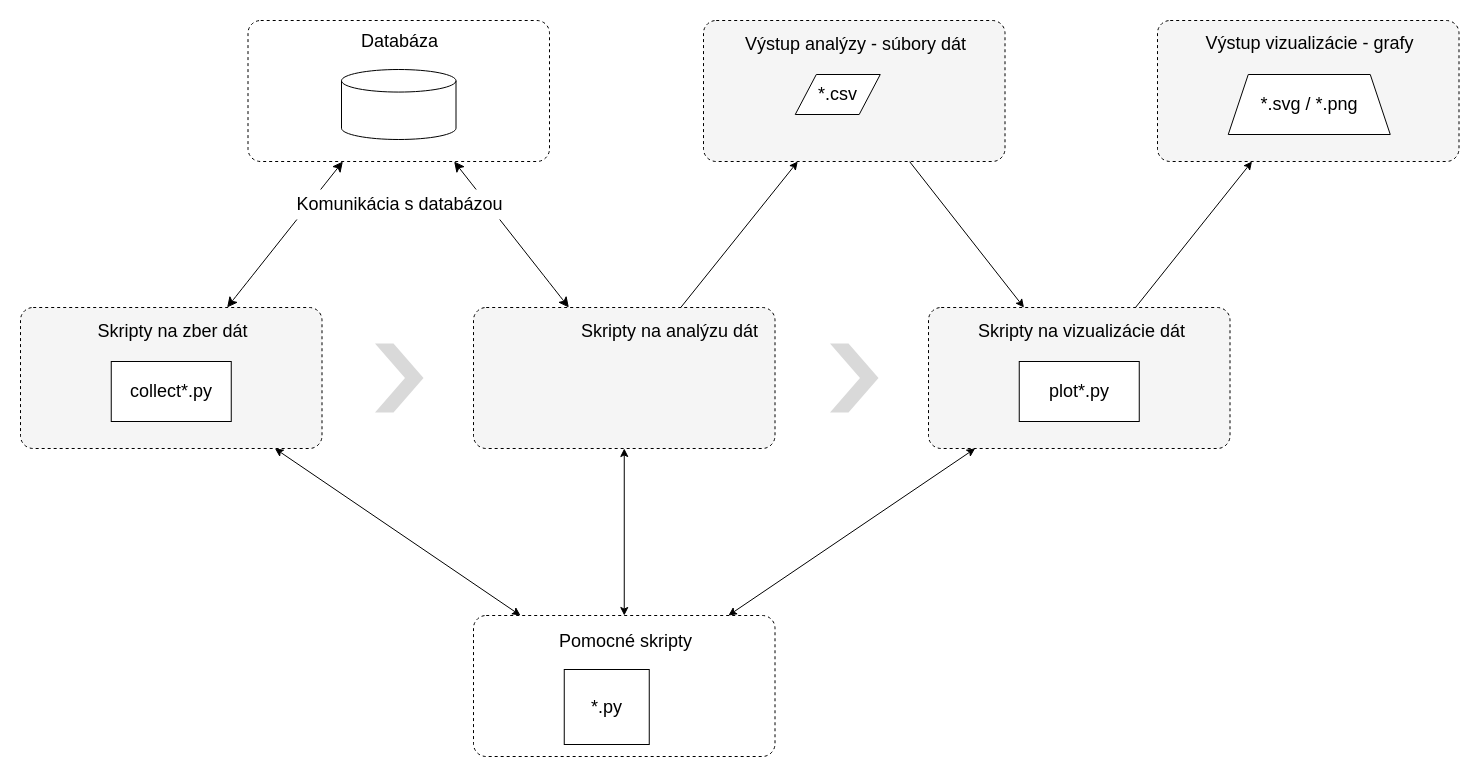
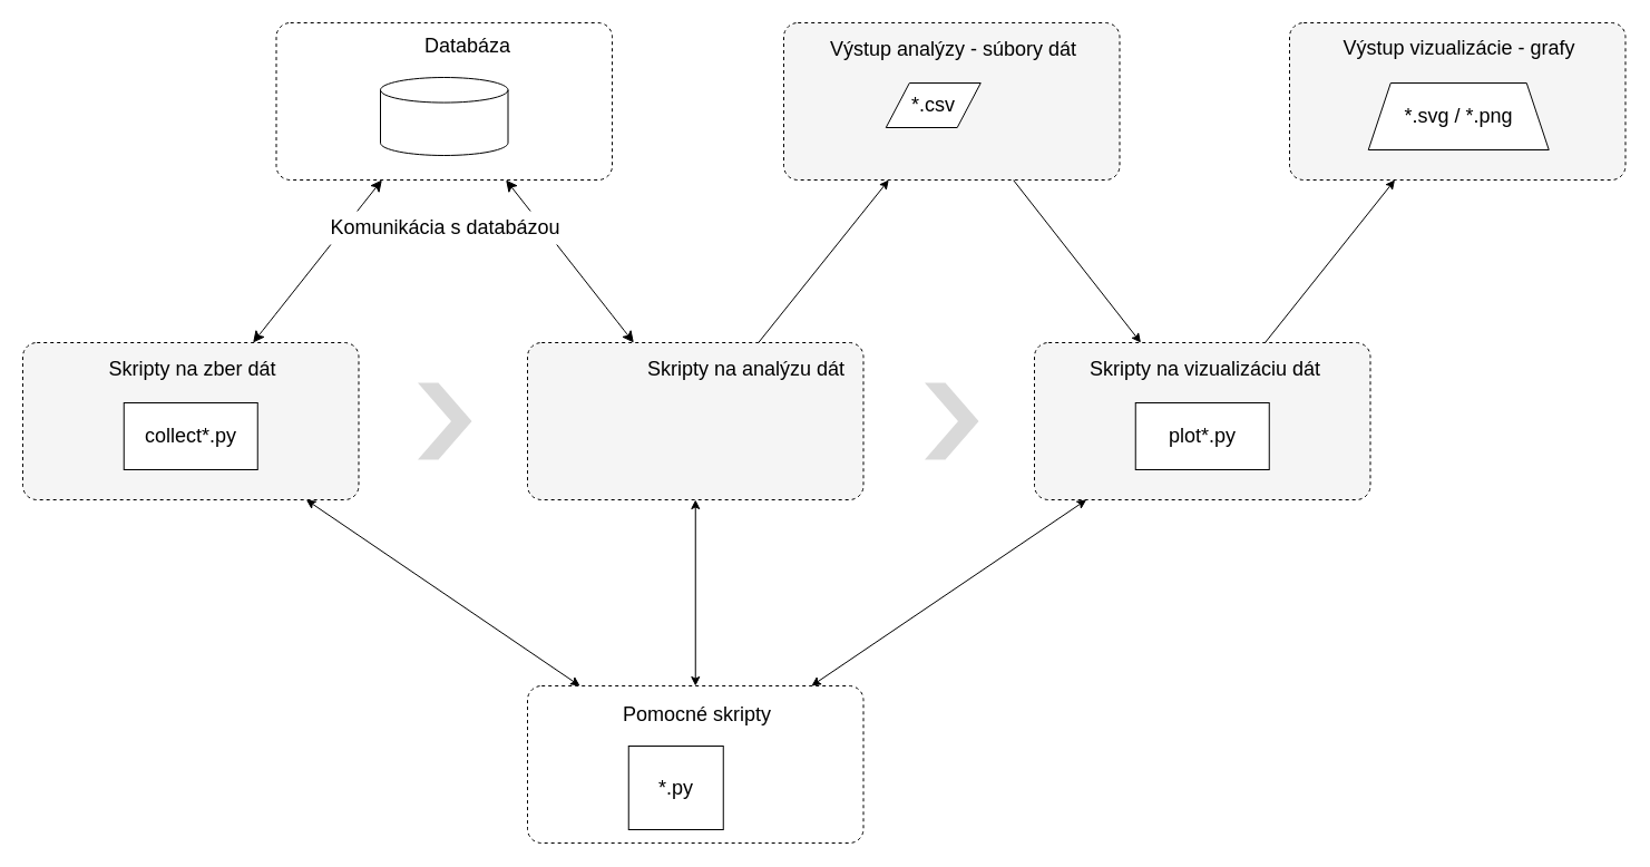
- <mxCell id="13" value="Databáza" style="text;html=1;align=center;verticalAlign=middle;resizable=0;points=[];autosize=1;strokeColor=none;fillColor=none;fontSize=18;" parent="2" vertex="1"><mxGeometry x="331.25" y="4" width="95" height="34" as="geometry" /></mxCell>
+ <mxCell id="13" value="Databáza" style="text;html=1;align=center;verticalAlign=middle;resizable=0;points=[];autosize=1;strokeColor=none;fillColor=none;fontSize=18;" parent="2" vertex="1"><mxGeometry x="351.25" y="4" width="95" height="34" as="geometry" /></mxCell>
- <mxCell id="19" value="Skripty na vizualizácie dát" style="text;html=1;align=center;verticalAlign=middle;resizable=0;points=[];autosize=1;strokeColor=none;fillColor=none;fontSize=18;" parent="2" vertex="1"><mxGeometry x="948.25" y="294" width="225" height="34" as="geometry" /></mxCell>
+ <mxCell id="19" value="Skripty na vizualizáciu dát" style="text;html=1;align=center;verticalAlign=middle;resizable=0;points=[];autosize=1;strokeColor=none;fillColor=none;fontSize=18;" parent="2" vertex="1"><mxGeometry x="948.25" y="294" width="225" height="34" as="geometry" /></mxCell>
